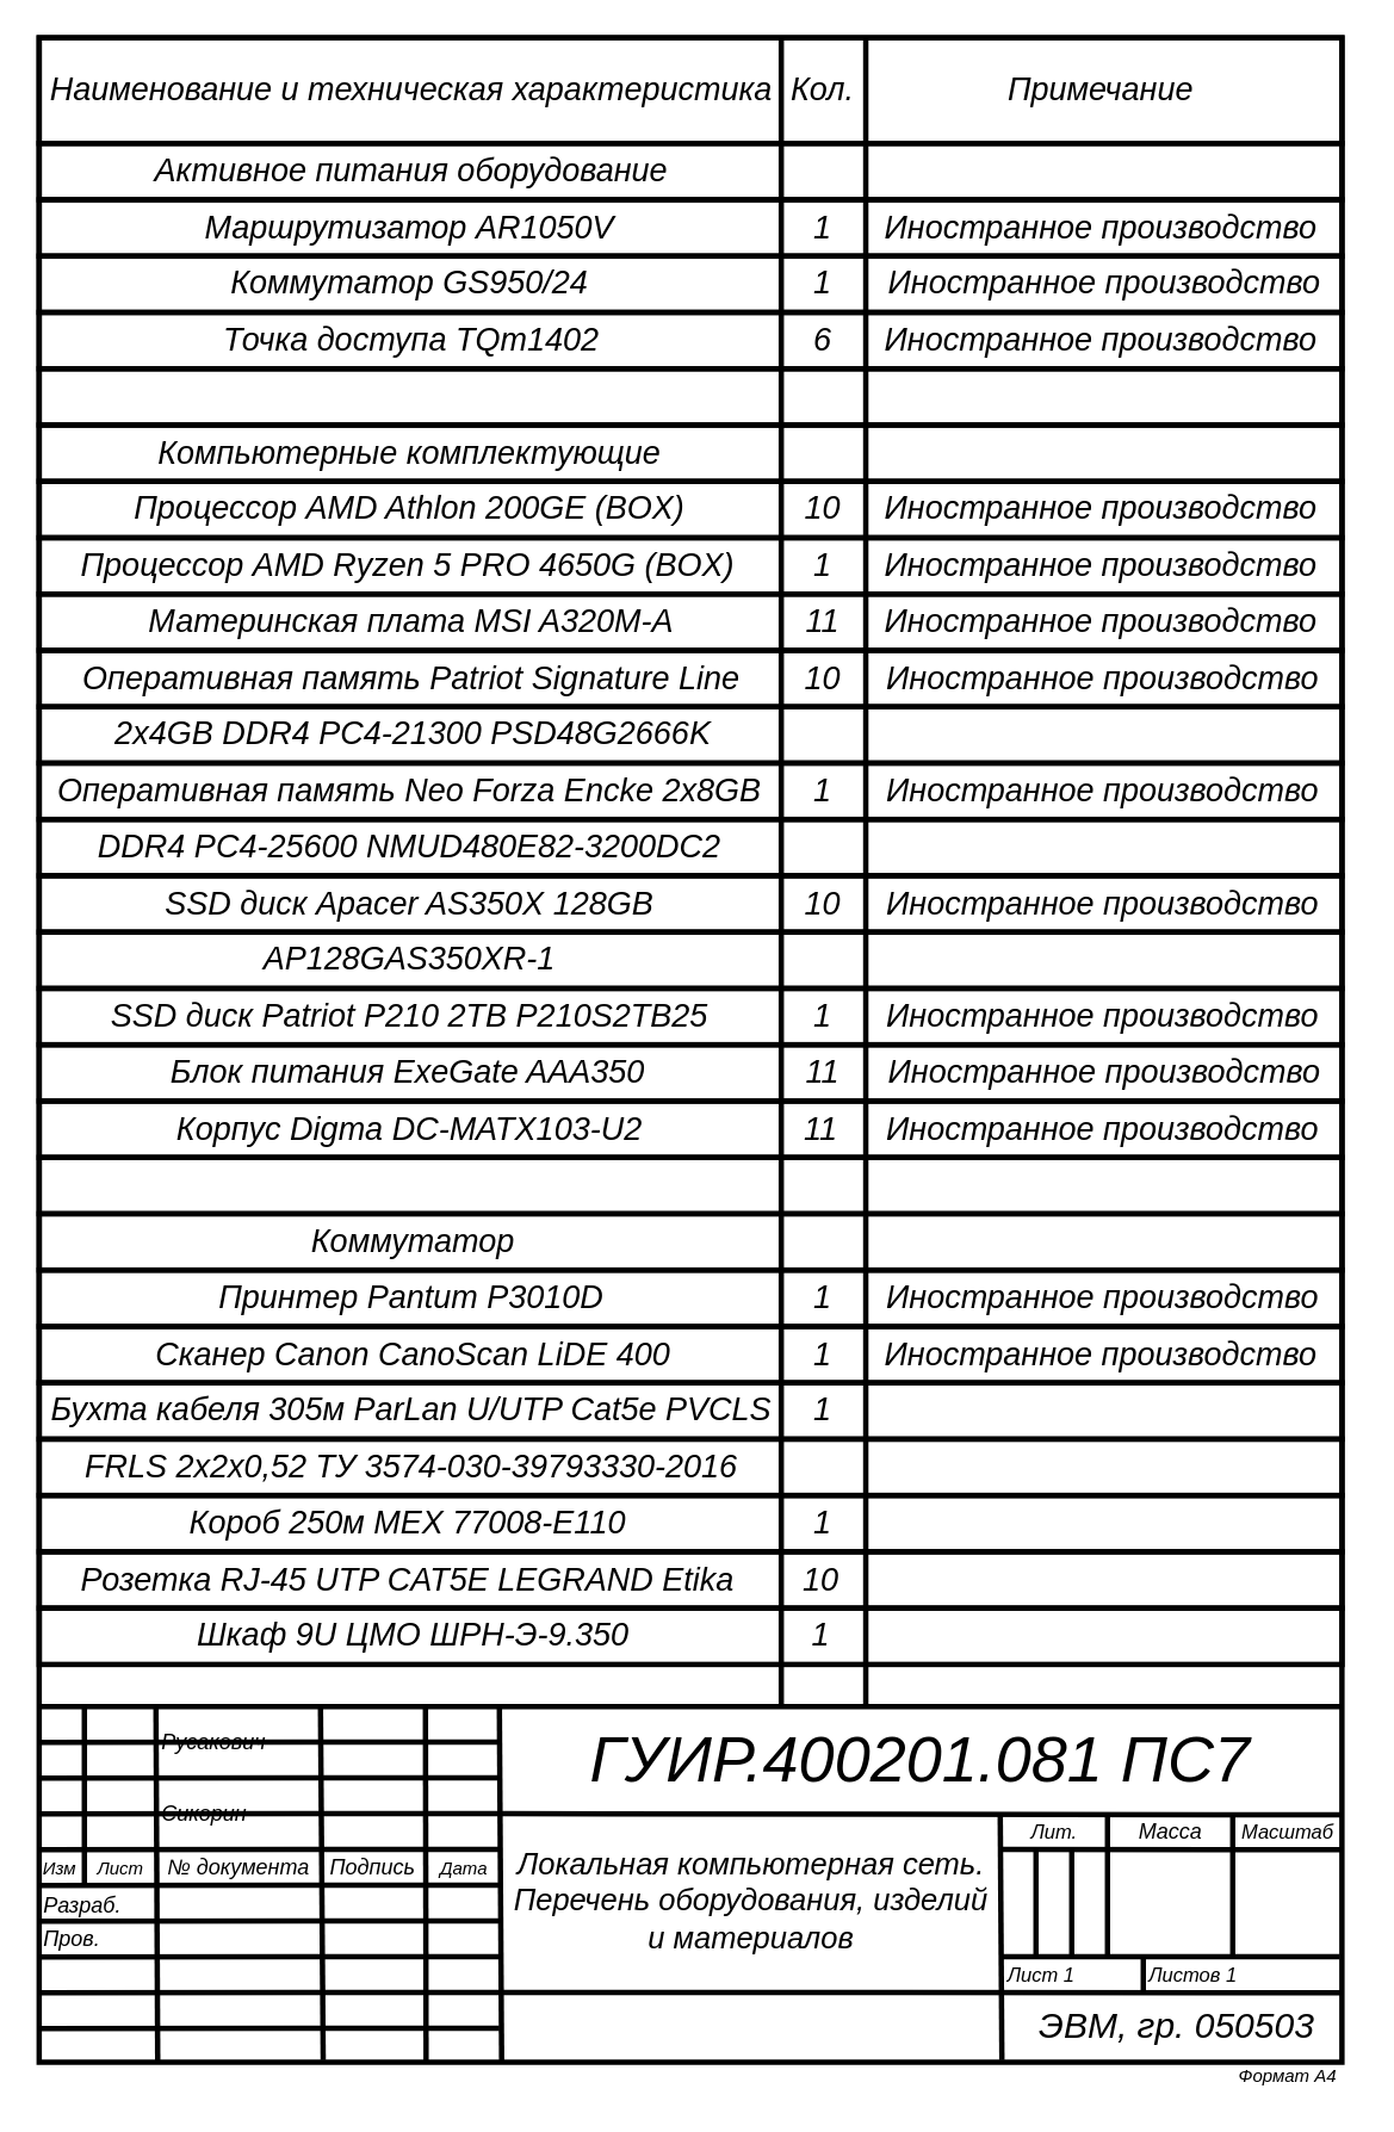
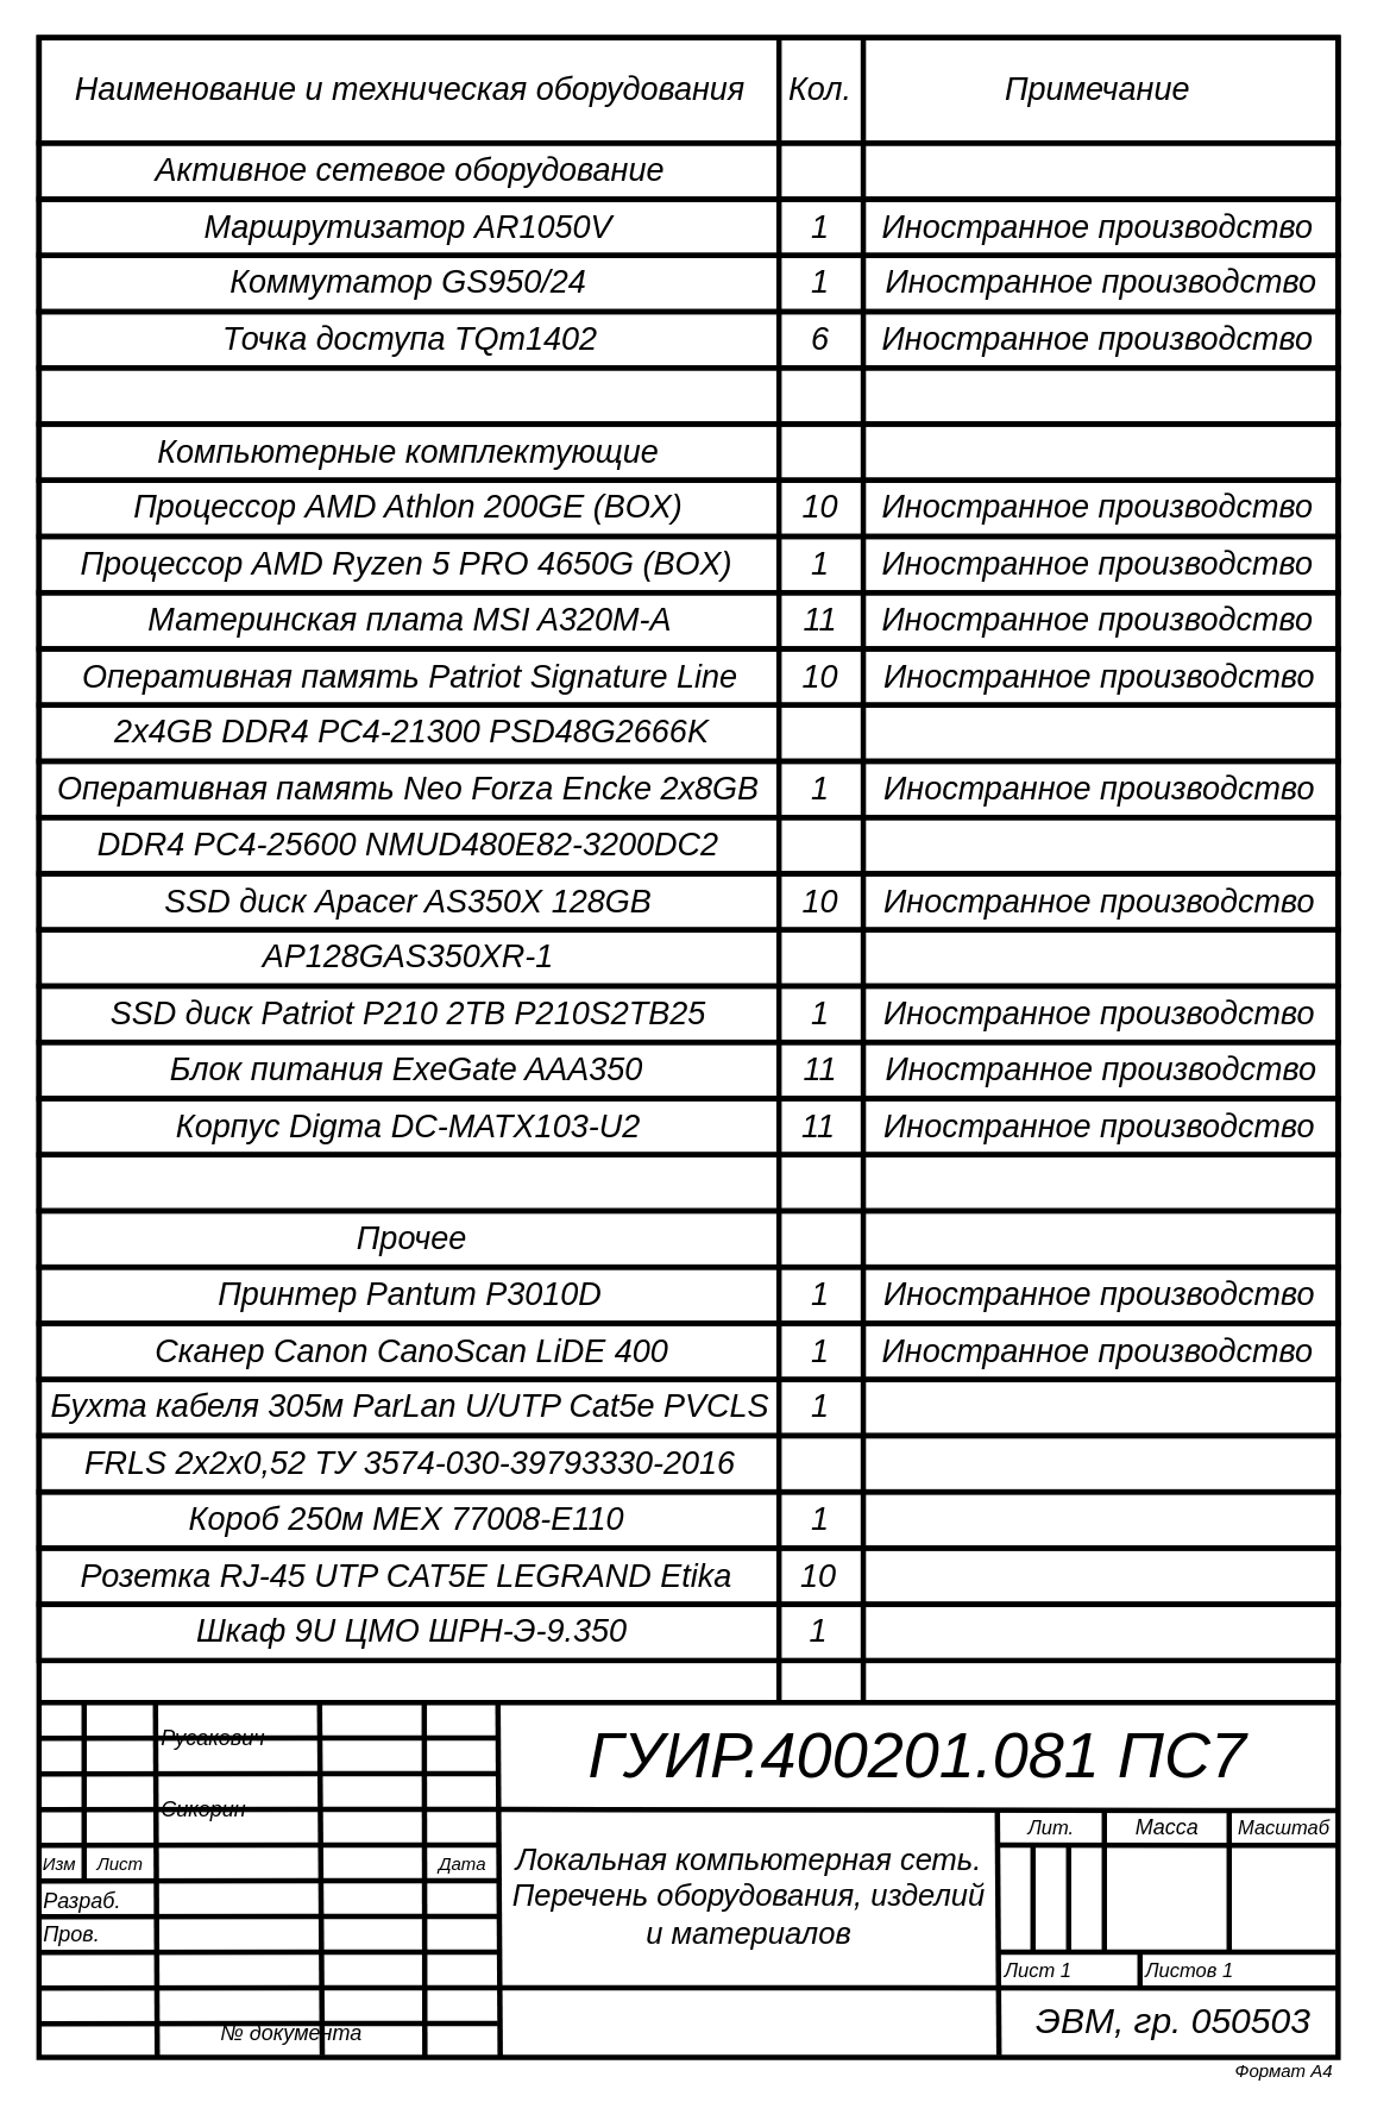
- <mxCell id="78" value="&lt;font face=&quot;Arial&quot; style=&quot;font-size: 18px;&quot;&gt;&lt;i&gt;Наименование и техническая характеристика&lt;/i&gt;&lt;/font&gt;" style="text;html=1;strokeColor=none;fillColor=none;align=center;verticalAlign=middle;whiteSpace=wrap;rounded=0;" vertex="1" parent="1"><mxGeometry x="22.74" y="20.68" width="413.39" height="59.06" as="geometry" /></mxCell>
+ <mxCell id="78" value="&lt;font face=&quot;Arial&quot; style=&quot;font-size: 18px;&quot;&gt;&lt;i&gt;Наименование и техническая оборудования&lt;/i&gt;&lt;/font&gt;" style="text;html=1;strokeColor=none;fillColor=none;align=center;verticalAlign=middle;whiteSpace=wrap;rounded=0;" vertex="1" parent="1"><mxGeometry x="22.74" y="20.68" width="413.39" height="59.06" as="geometry" /></mxCell>
- <mxCell id="79" value="&lt;font face=&quot;Arial&quot; style=&quot;font-size: 18px;&quot;&gt;&lt;i&gt;Активное питания оборудование&lt;br&gt;&lt;/i&gt;&lt;/font&gt;" style="text;html=1;strokeColor=none;fillColor=none;align=center;verticalAlign=middle;whiteSpace=wrap;rounded=0;" vertex="1" parent="1"><mxGeometry x="22.74" y="79.74" width="413.39" height="31.5" as="geometry" /></mxCell>
+ <mxCell id="79" value="&lt;font face=&quot;Arial&quot; style=&quot;font-size: 18px;&quot;&gt;&lt;i&gt;Активное сетевое оборудование&lt;br&gt;&lt;/i&gt;&lt;/font&gt;" style="text;html=1;strokeColor=none;fillColor=none;align=center;verticalAlign=middle;whiteSpace=wrap;rounded=0;" vertex="1" parent="1"><mxGeometry x="22.74" y="79.74" width="413.39" height="31.5" as="geometry" /></mxCell>
- <mxCell id="120" value="&lt;font face=&quot;Arial&quot; style=&quot;font-size: 18px;&quot;&gt;&lt;i&gt;Коммутатор&lt;br&gt;&lt;/i&gt;&lt;/font&gt;" style="text;html=1;strokeColor=none;fillColor=none;align=center;verticalAlign=middle;whiteSpace=wrap;rounded=0;" vertex="1" parent="1"><mxGeometry x="23.504" y="678.124" width="413.39" height="31.5" as="geometry" /></mxCell>
+ <mxCell id="120" value="&lt;font face=&quot;Arial&quot; style=&quot;font-size: 18px;&quot;&gt;&lt;i&gt;Прочее&lt;br&gt;&lt;/i&gt;&lt;/font&gt;" style="text;html=1;strokeColor=none;fillColor=none;align=center;verticalAlign=middle;whiteSpace=wrap;rounded=0;" vertex="1" parent="1"><mxGeometry x="23.504" y="678.124" width="413.39" height="31.5" as="geometry" /></mxCell>
- <mxCell id="29" value="&lt;font style=&quot;font-family: Arial; color: rgb(0, 0, 0); direction: ltr; letter-spacing: 0px; line-height: 120%; opacity: 1; font-size: 12px;&quot;&gt;&lt;i&gt;№ документа&lt;br&gt;&lt;/i&gt;&lt;/font&gt;" style="verticalAlign=middle;align=center;vsdxID=168;fillColor=none;gradientColor=none;shape=stencil(nZBLDoAgDERP0z3SIyjew0SURgSD+Lu9kMZoXLhwN9O+tukAlrNpJg1SzDH4QW/URgNYgZTkjA4UkwJUgGXng+6DX1zLfmoymdXo17xh5zmRJ6Q42BWCfc2oJfdAr+Yv+AP9Cb7OJ3H/2JG1HNGz/84klThPVCc=);strokeColor=none;strokeWidth=3;spacingTop=-1;spacingBottom=-1;spacingLeft=-1;spacingRight=-1;labelBackgroundColor=none;rounded=0;html=1;whiteSpace=wrap;" parent="1" vertex="1"><mxGeometry x="88.52" y="1035.52" width="87.76" height="16" as="geometry" /></mxCell>
+ <mxCell id="29" value="&lt;font style=&quot;font-family: Arial; color: rgb(0, 0, 0); direction: ltr; letter-spacing: 0px; line-height: 120%; opacity: 1; font-size: 12px;&quot;&gt;&lt;i&gt;№ документа&lt;br&gt;&lt;/i&gt;&lt;/font&gt;" style="verticalAlign=middle;align=center;vsdxID=168;fillColor=none;gradientColor=none;shape=stencil(nZBLDoAgDERP0z3SIyjew0SURgSD+Lu9kMZoXLhwN9O+tukAlrNpJg1SzDH4QW/URgNYgZTkjA4UkwJUgGXng+6DX1zLfmoymdXo17xh5zmRJ6Q42BWCfc2oJfdAr+Yv+AP9Cb7OJ3H/2JG1HNGz/84klThPVCc=);strokeColor=none;strokeWidth=3;spacingTop=-1;spacingBottom=-1;spacingLeft=-1;spacingRight=-1;labelBackgroundColor=none;rounded=0;html=1;whiteSpace=wrap;" parent="1" vertex="1"><mxGeometry x="118.52" y="1130.52" width="87.76" height="16" as="geometry" /></mxCell>
- <mxCell id="30" value="&lt;font style=&quot;font-family: Arial; color: rgb(0, 0, 0); direction: ltr; letter-spacing: 0px; line-height: 120%; opacity: 1; font-size: 12px;&quot;&gt;&lt;i&gt;Подпись&lt;br&gt;&lt;/i&gt;&lt;/font&gt;" style="verticalAlign=middle;align=center;vsdxID=169;fillColor=none;gradientColor=none;shape=stencil(nZBLDoAgDERP0z3SIyjew0SURgSD+Lu9kMZoXLhwN9O+tukAlrNpJg1SzDH4QW/URgNYgZTkjA4UkwJUgGXng+6DX1zLfmoymdXo17xh5zmRJ6Q42BWCfc2oJfdAr+Yv+AP9Cb7OJ3H/2JG1HNGz/84klThPVCc=);strokeColor=none;strokeWidth=3;spacingTop=-1;spacingBottom=-1;spacingLeft=-1;spacingRight=-1;labelBackgroundColor=none;rounded=0;html=1;whiteSpace=wrap;" parent="1" vertex="1"><mxGeometry x="179.52" y="1035.52" width="56" height="16" as="geometry" /></mxCell>
